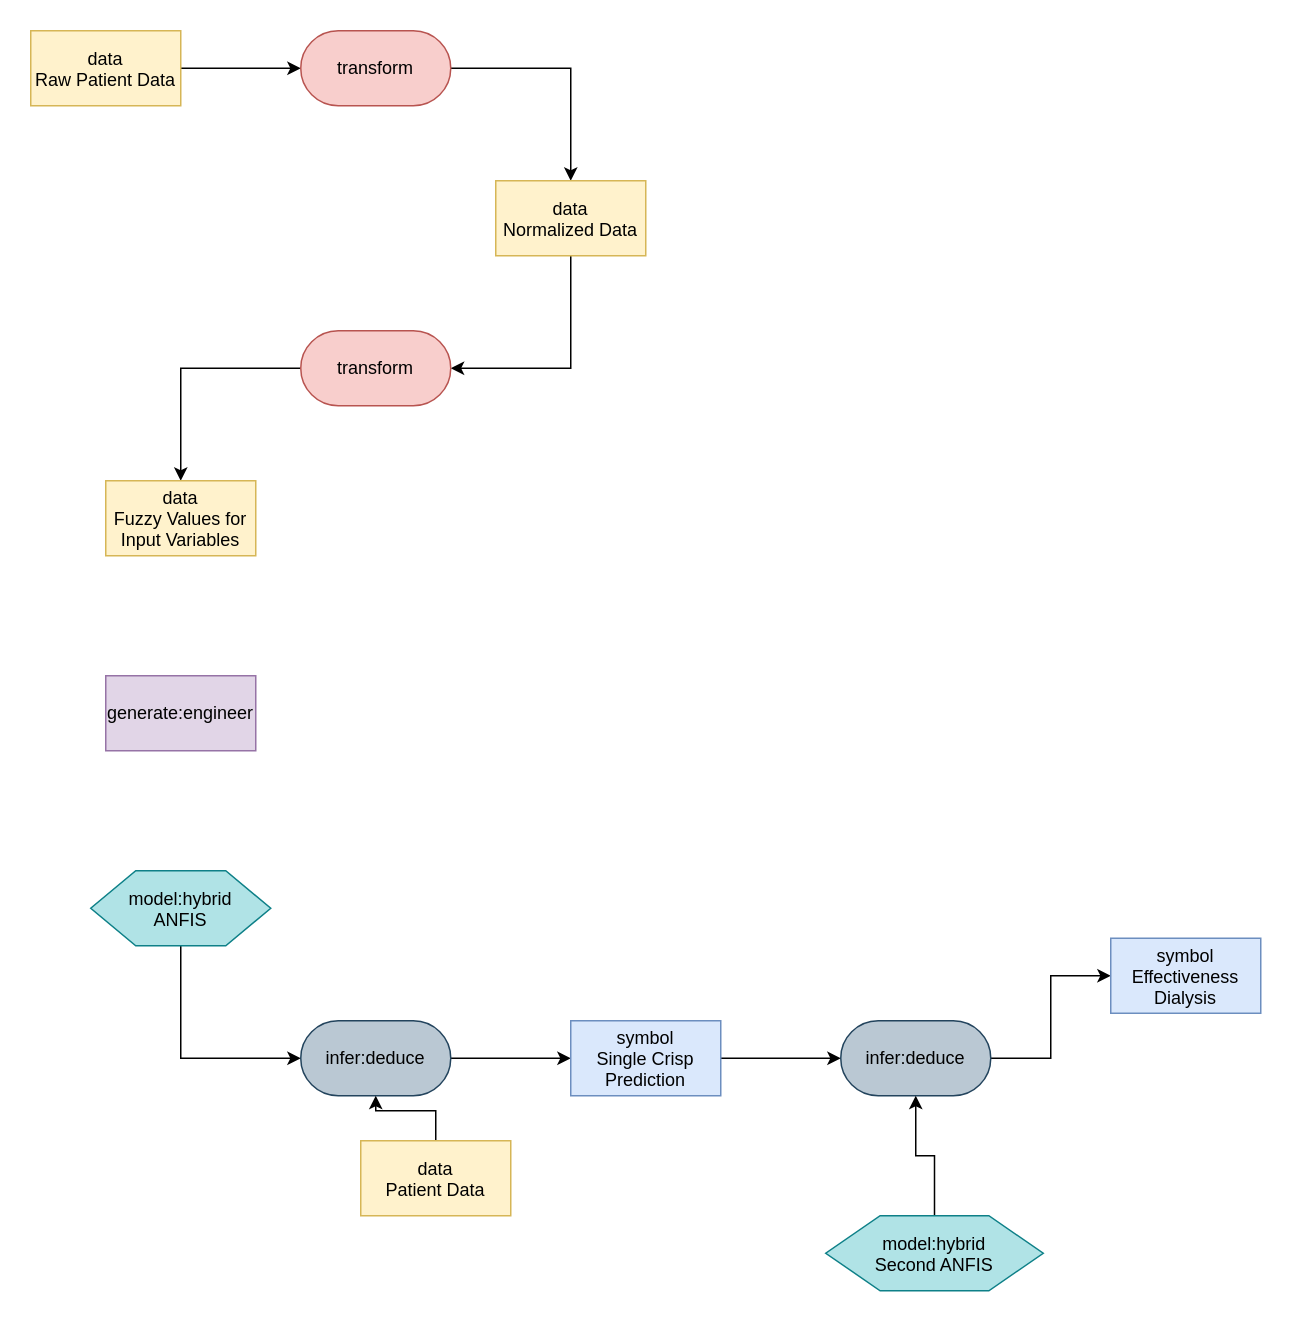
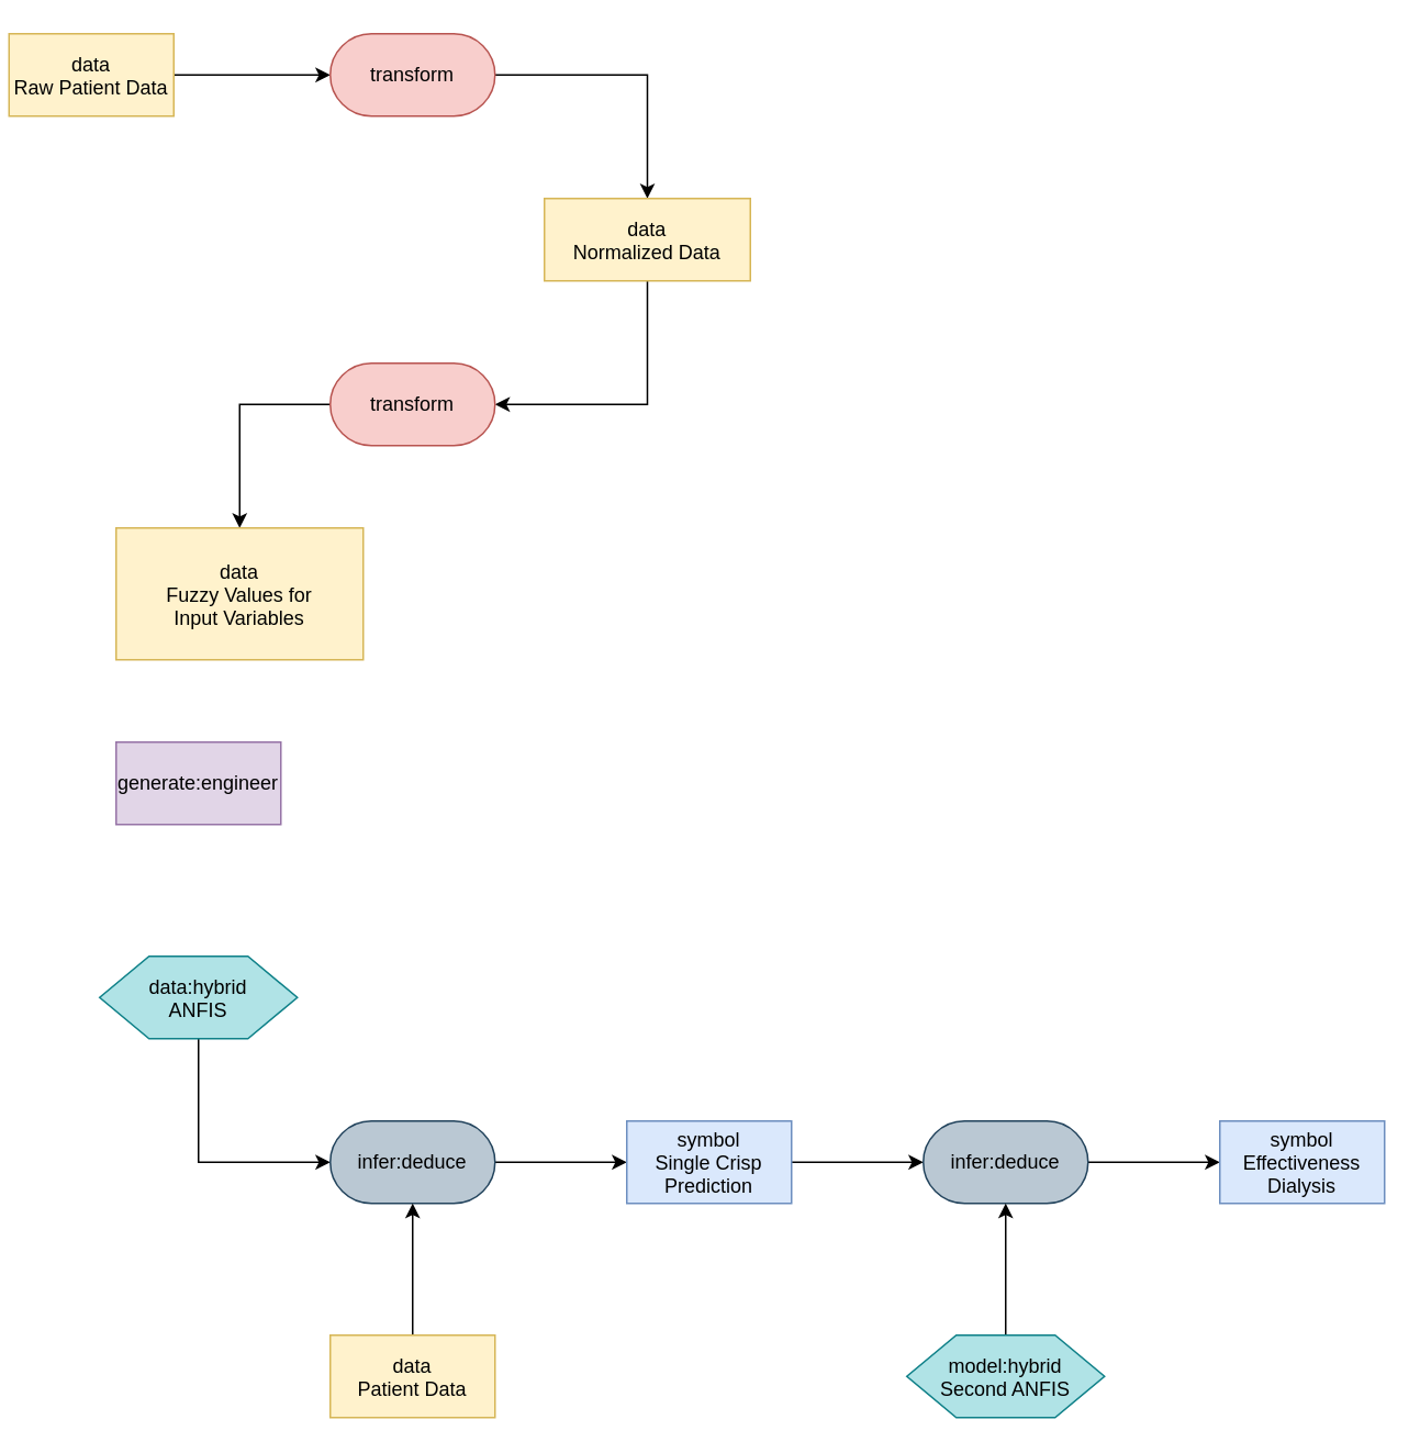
- <mxCell id="3" value="data&#10;Raw Patient Data" style="rectangle;fillColor=#fff2cc;strokeColor=#d6b656;" parent="1" name="data" vertex="1"><mxGeometry x="20" y="20" width="100" height="50" as="geometry" /></mxCell>
+ <mxCell id="3" value="data&#10;Raw Patient Data" style="rectangle;fillColor=#fff2cc;strokeColor=#d6b656;" parent="1" name="data" vertex="1"><mxGeometry x="5" y="20" width="100" height="50" as="geometry" /></mxCell>
- <mxCell id="7" value="data&#10;Normalized Data" style="rectangle;fillColor=#fff2cc;strokeColor=#d6b656;" parent="1" name="data" vertex="1"><mxGeometry x="330" y="120" width="100" height="50" as="geometry" /></mxCell>
+ <mxCell id="7" value="data&#10;Normalized Data" style="rectangle;fillColor=#fff2cc;strokeColor=#d6b656;" parent="1" name="data" vertex="1"><mxGeometry x="330" y="120" width="125" height="50" as="geometry" /></mxCell>
- <mxCell id="10" value="data&#10;Fuzzy Values for&#10;Input Variables" style="rectangle;fillColor=#fff2cc;strokeColor=#d6b656;" parent="1" name="data" vertex="1"><mxGeometry x="70" y="320" width="100" height="50" as="geometry" /></mxCell>
+ <mxCell id="10" value="data&#10;Fuzzy Values for&#10;Input Variables" style="rectangle;fillColor=#fff2cc;strokeColor=#d6b656;" parent="1" name="data" vertex="1"><mxGeometry x="70" y="320" width="150" height="80" as="geometry" /></mxCell>
- <mxCell id="13" value="model:hybrid&#10;ANFIS" style="shape=hexagon;perimeter=hexagonPerimeter2;fillColor=#b0e3e6;strokeColor=#0e8088;" parent="1" name="model" vertex="1"><mxGeometry x="60" y="580" width="120" height="50" as="geometry" /></mxCell>
+ <mxCell id="13" value="data:hybrid&#10;ANFIS" style="shape=hexagon;perimeter=hexagonPerimeter2;fillColor=#b0e3e6;strokeColor=#0e8088;" parent="1" name="model" vertex="1"><mxGeometry x="60" y="580" width="120" height="50" as="geometry" /></mxCell>
- <mxCell id="24" value="symbol&#10;Effectiveness&#10;Dialysis" style="rectangle;fillColor=#dae8fc;strokeColor=#6c8ebf;" parent="1" name="symbol" vertex="1"><mxGeometry x="740" y="625" width="100" height="50" as="geometry" /></mxCell>
+ <mxCell id="24" value="symbol&#10;Effectiveness&#10;Dialysis" style="rectangle;fillColor=#dae8fc;strokeColor=#6c8ebf;" parent="1" name="symbol" vertex="1"><mxGeometry x="740" y="680" width="100" height="50" as="geometry" /></mxCell>
- <mxCell id="17" value="data&#10;Patient Data" style="rectangle;fillColor=#fff2cc;strokeColor=#d6b656;" parent="1" name="data" vertex="1"><mxGeometry x="240" y="760" width="100" height="50" as="geometry" /></mxCell>
+ <mxCell id="17" value="data&#10;Patient Data" style="rectangle;fillColor=#fff2cc;strokeColor=#d6b656;" parent="1" name="data" vertex="1"><mxGeometry x="200" y="810" width="100" height="50" as="geometry" /></mxCell>
- <mxCell id="23" value="model:hybrid&#10;Second ANFIS" style="shape=hexagon;perimeter=hexagonPerimeter2;fillColor=#b0e3e6;strokeColor=#0e8088;" parent="1" name="model" vertex="1"><mxGeometry x="550" y="810" width="145" height="50" as="geometry" /></mxCell>
+ <mxCell id="23" value="model:hybrid&#10;Second ANFIS" style="shape=hexagon;perimeter=hexagonPerimeter2;fillColor=#b0e3e6;strokeColor=#0e8088;" parent="1" name="model" vertex="1"><mxGeometry x="550" y="810" width="120" height="50" as="geometry" /></mxCell>
